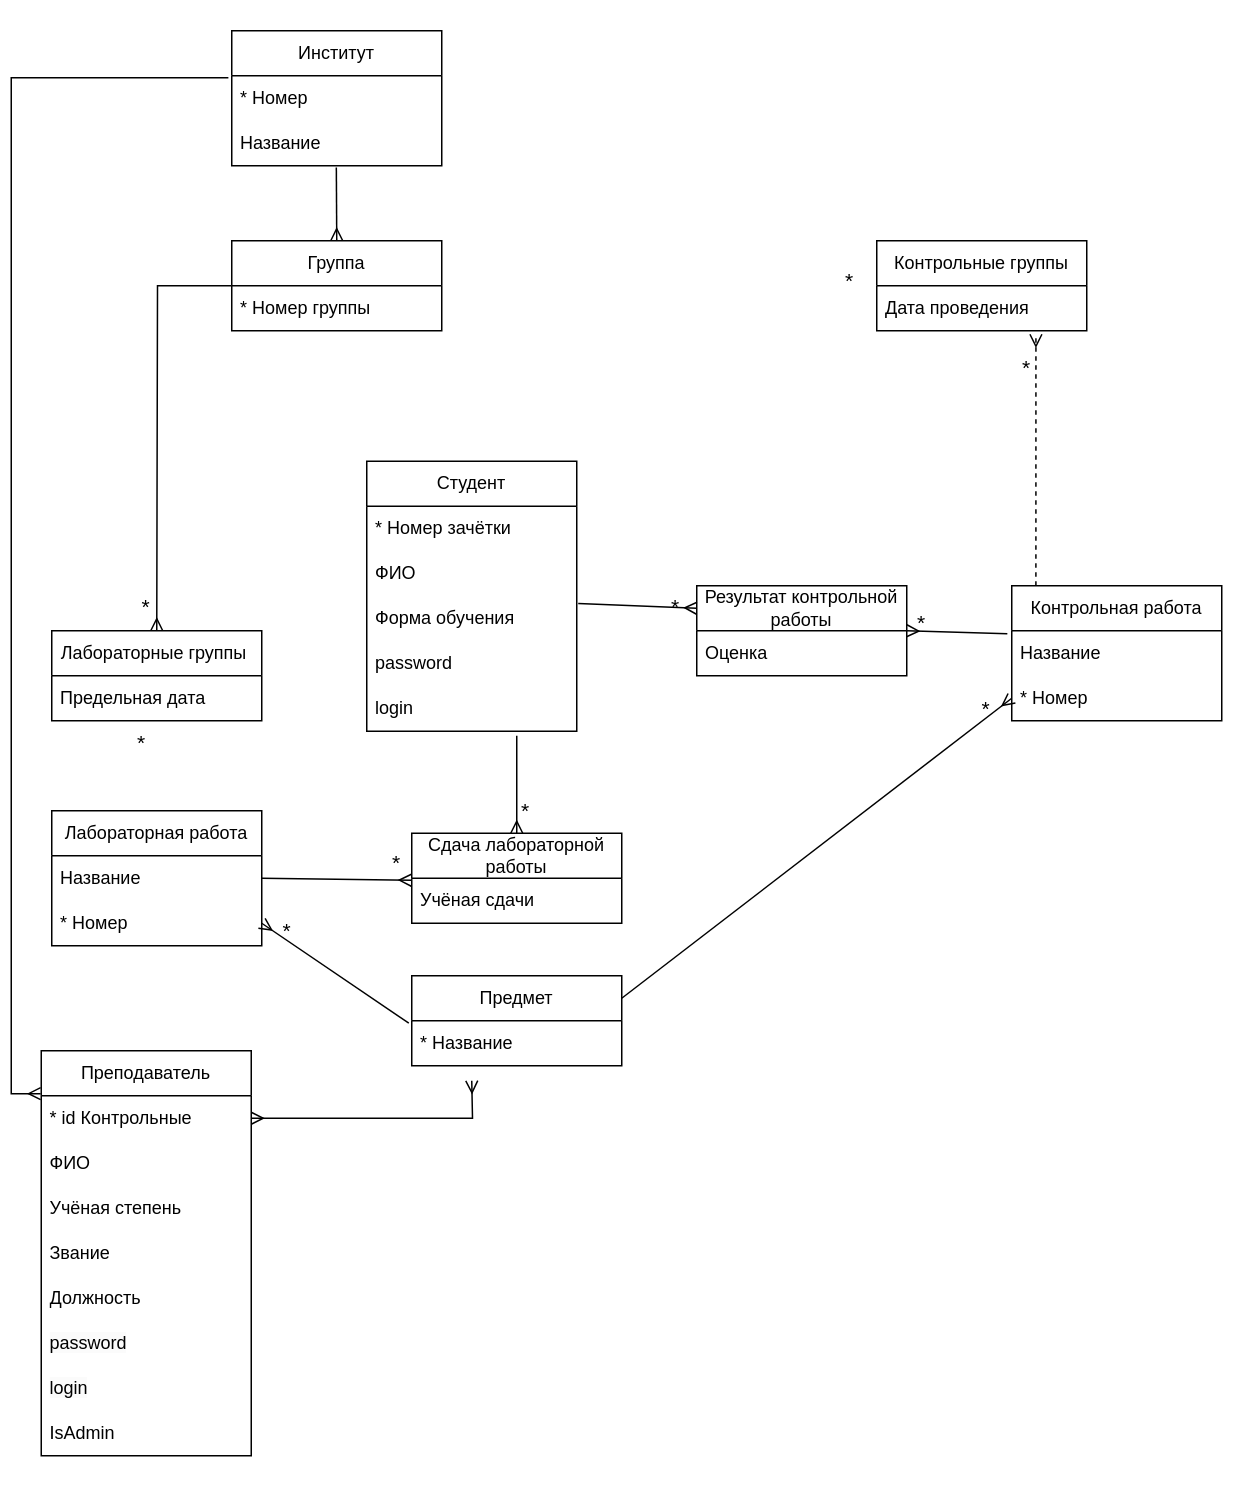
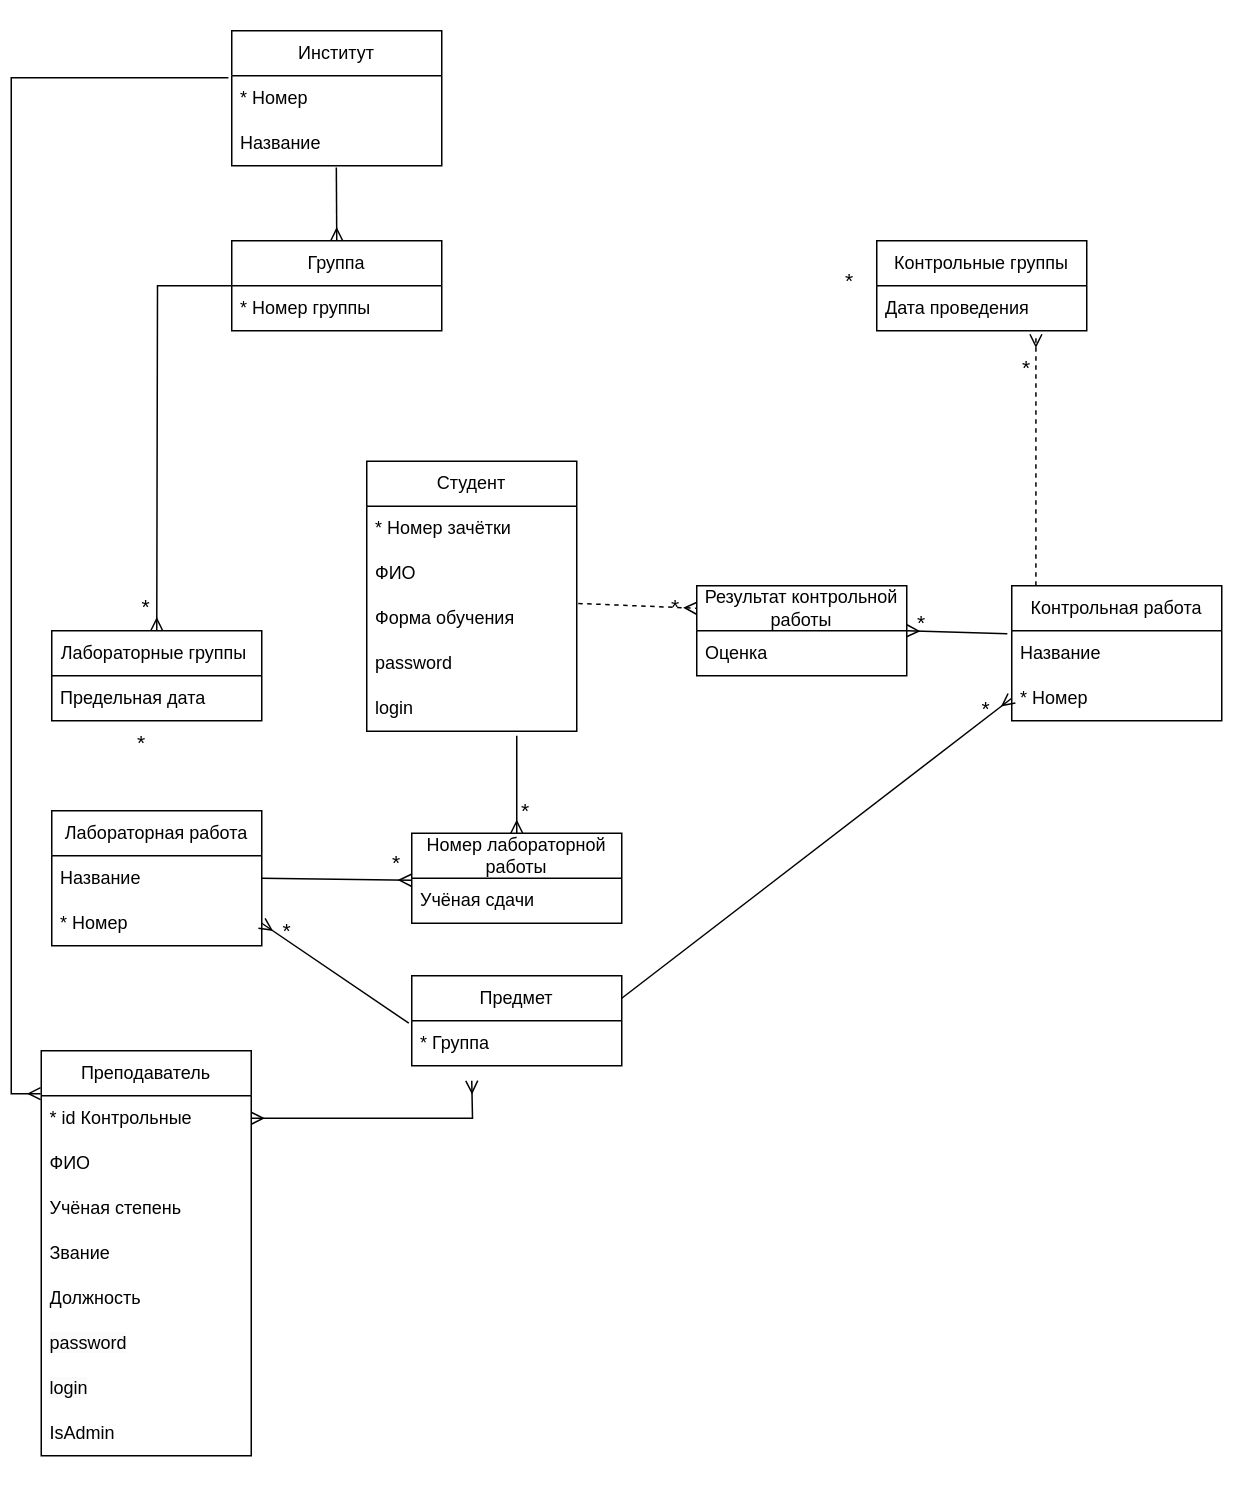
- <mxCell id="34" value="" style="endArrow=ERmany;html=1;rounded=0;exitX=1.007;exitY=0.16;exitDx=0;exitDy=0;exitPerimeter=0;entryX=0;entryY=0.25;entryDx=0;entryDy=0;endFill=0;" parent="1" source="5" target="16" edge="1"><mxGeometry width="50" height="50" relative="1" as="geometry"><mxPoint x="317" y="470" as="sourcePoint" /><mxPoint x="367" y="420" as="targetPoint" /></mxGeometry></mxCell>
+ <mxCell id="34" value="" style="endArrow=ERmany;html=1;rounded=0;exitX=1.007;exitY=0.16;exitDx=0;exitDy=0;exitPerimeter=0;entryX=0;entryY=0.25;entryDx=0;entryDy=0;endFill=0;dashed=1;" parent="1" source="5" target="16" edge="1"><mxGeometry width="50" height="50" relative="1" as="geometry"><mxPoint x="317" y="470" as="sourcePoint" /><mxPoint x="367" y="420" as="targetPoint" /></mxGeometry></mxCell>
- <mxCell id="23" value="Сдача лабораторной работы" style="swimlane;fontStyle=0;childLayout=stackLayout;horizontal=1;startSize=30;horizontalStack=0;resizeParent=1;resizeParentMax=0;resizeLast=0;collapsible=1;marginBottom=0;whiteSpace=wrap;html=1;" parent="1" vertex="1"><mxGeometry x="267" y="555" width="140" height="60" as="geometry" /></mxCell>
+ <mxCell id="23" value="Номер лабораторной работы" style="swimlane;fontStyle=0;childLayout=stackLayout;horizontal=1;startSize=30;horizontalStack=0;resizeParent=1;resizeParentMax=0;resizeLast=0;collapsible=1;marginBottom=0;whiteSpace=wrap;html=1;" parent="1" vertex="1"><mxGeometry x="267" y="555" width="140" height="60" as="geometry" /></mxCell>
- <mxCell id="29" value="* Название&amp;nbsp;" style="text;strokeColor=none;fillColor=none;align=left;verticalAlign=middle;spacingLeft=4;spacingRight=4;overflow=hidden;points=[[0,0.5],[1,0.5]];portConstraint=eastwest;rotatable=0;whiteSpace=wrap;html=1;" parent="28" vertex="1"><mxGeometry y="30" width="140" height="30" as="geometry" /></mxCell>
+ <mxCell id="29" value="* Группа&amp;nbsp;" style="text;strokeColor=none;fillColor=none;align=left;verticalAlign=middle;spacingLeft=4;spacingRight=4;overflow=hidden;points=[[0,0.5],[1,0.5]];portConstraint=eastwest;rotatable=0;whiteSpace=wrap;html=1;" parent="28" vertex="1"><mxGeometry y="30" width="140" height="30" as="geometry" /></mxCell>
